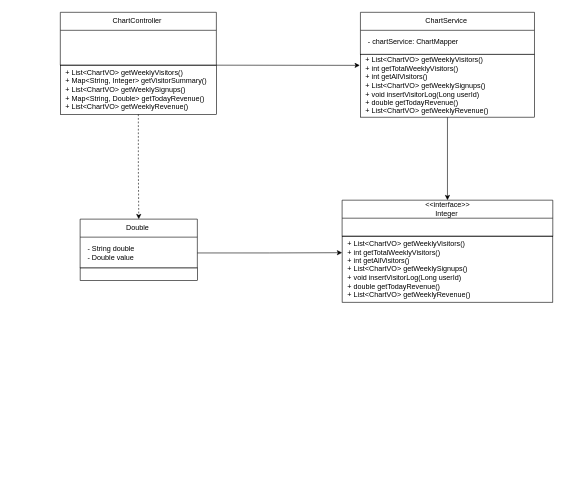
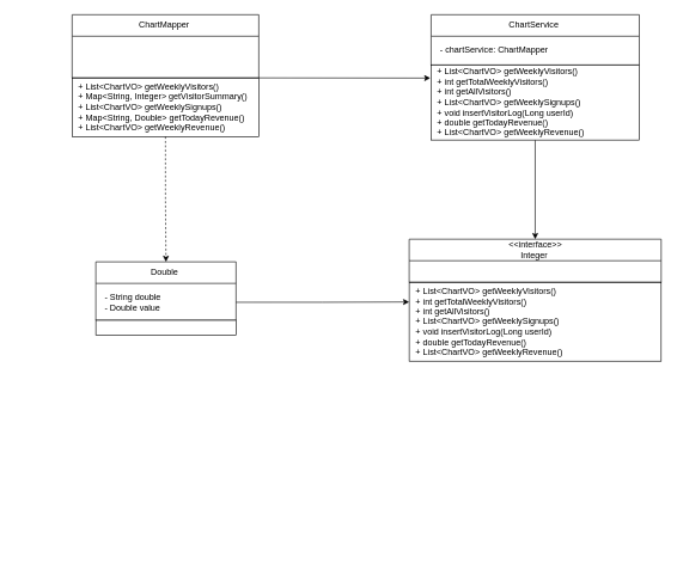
- <mxCell id="12" value="ChartController&amp;nbsp;" style="swimlane;fontStyle=0;childLayout=stackLayout;horizontal=1;startSize=30;horizontalStack=0;resizeParent=1;resizeParentMax=0;resizeLast=0;collapsible=1;marginBottom=0;whiteSpace=wrap;html=1;container=0;" vertex="1" parent="10"><mxGeometry width="260" height="88.06" as="geometry"><mxRectangle x="100" y="80" width="140" height="30" as="alternateBounds" /></mxGeometry></mxCell>
+ <mxCell id="12" value="ChartMapper&amp;nbsp;" style="swimlane;fontStyle=0;childLayout=stackLayout;horizontal=1;startSize=30;horizontalStack=0;resizeParent=1;resizeParentMax=0;resizeLast=0;collapsible=1;marginBottom=0;whiteSpace=wrap;html=1;container=0;" vertex="1" parent="10"><mxGeometry width="260" height="88.06" as="geometry"><mxRectangle x="100" y="80" width="140" height="30" as="alternateBounds" /></mxGeometry></mxCell>
